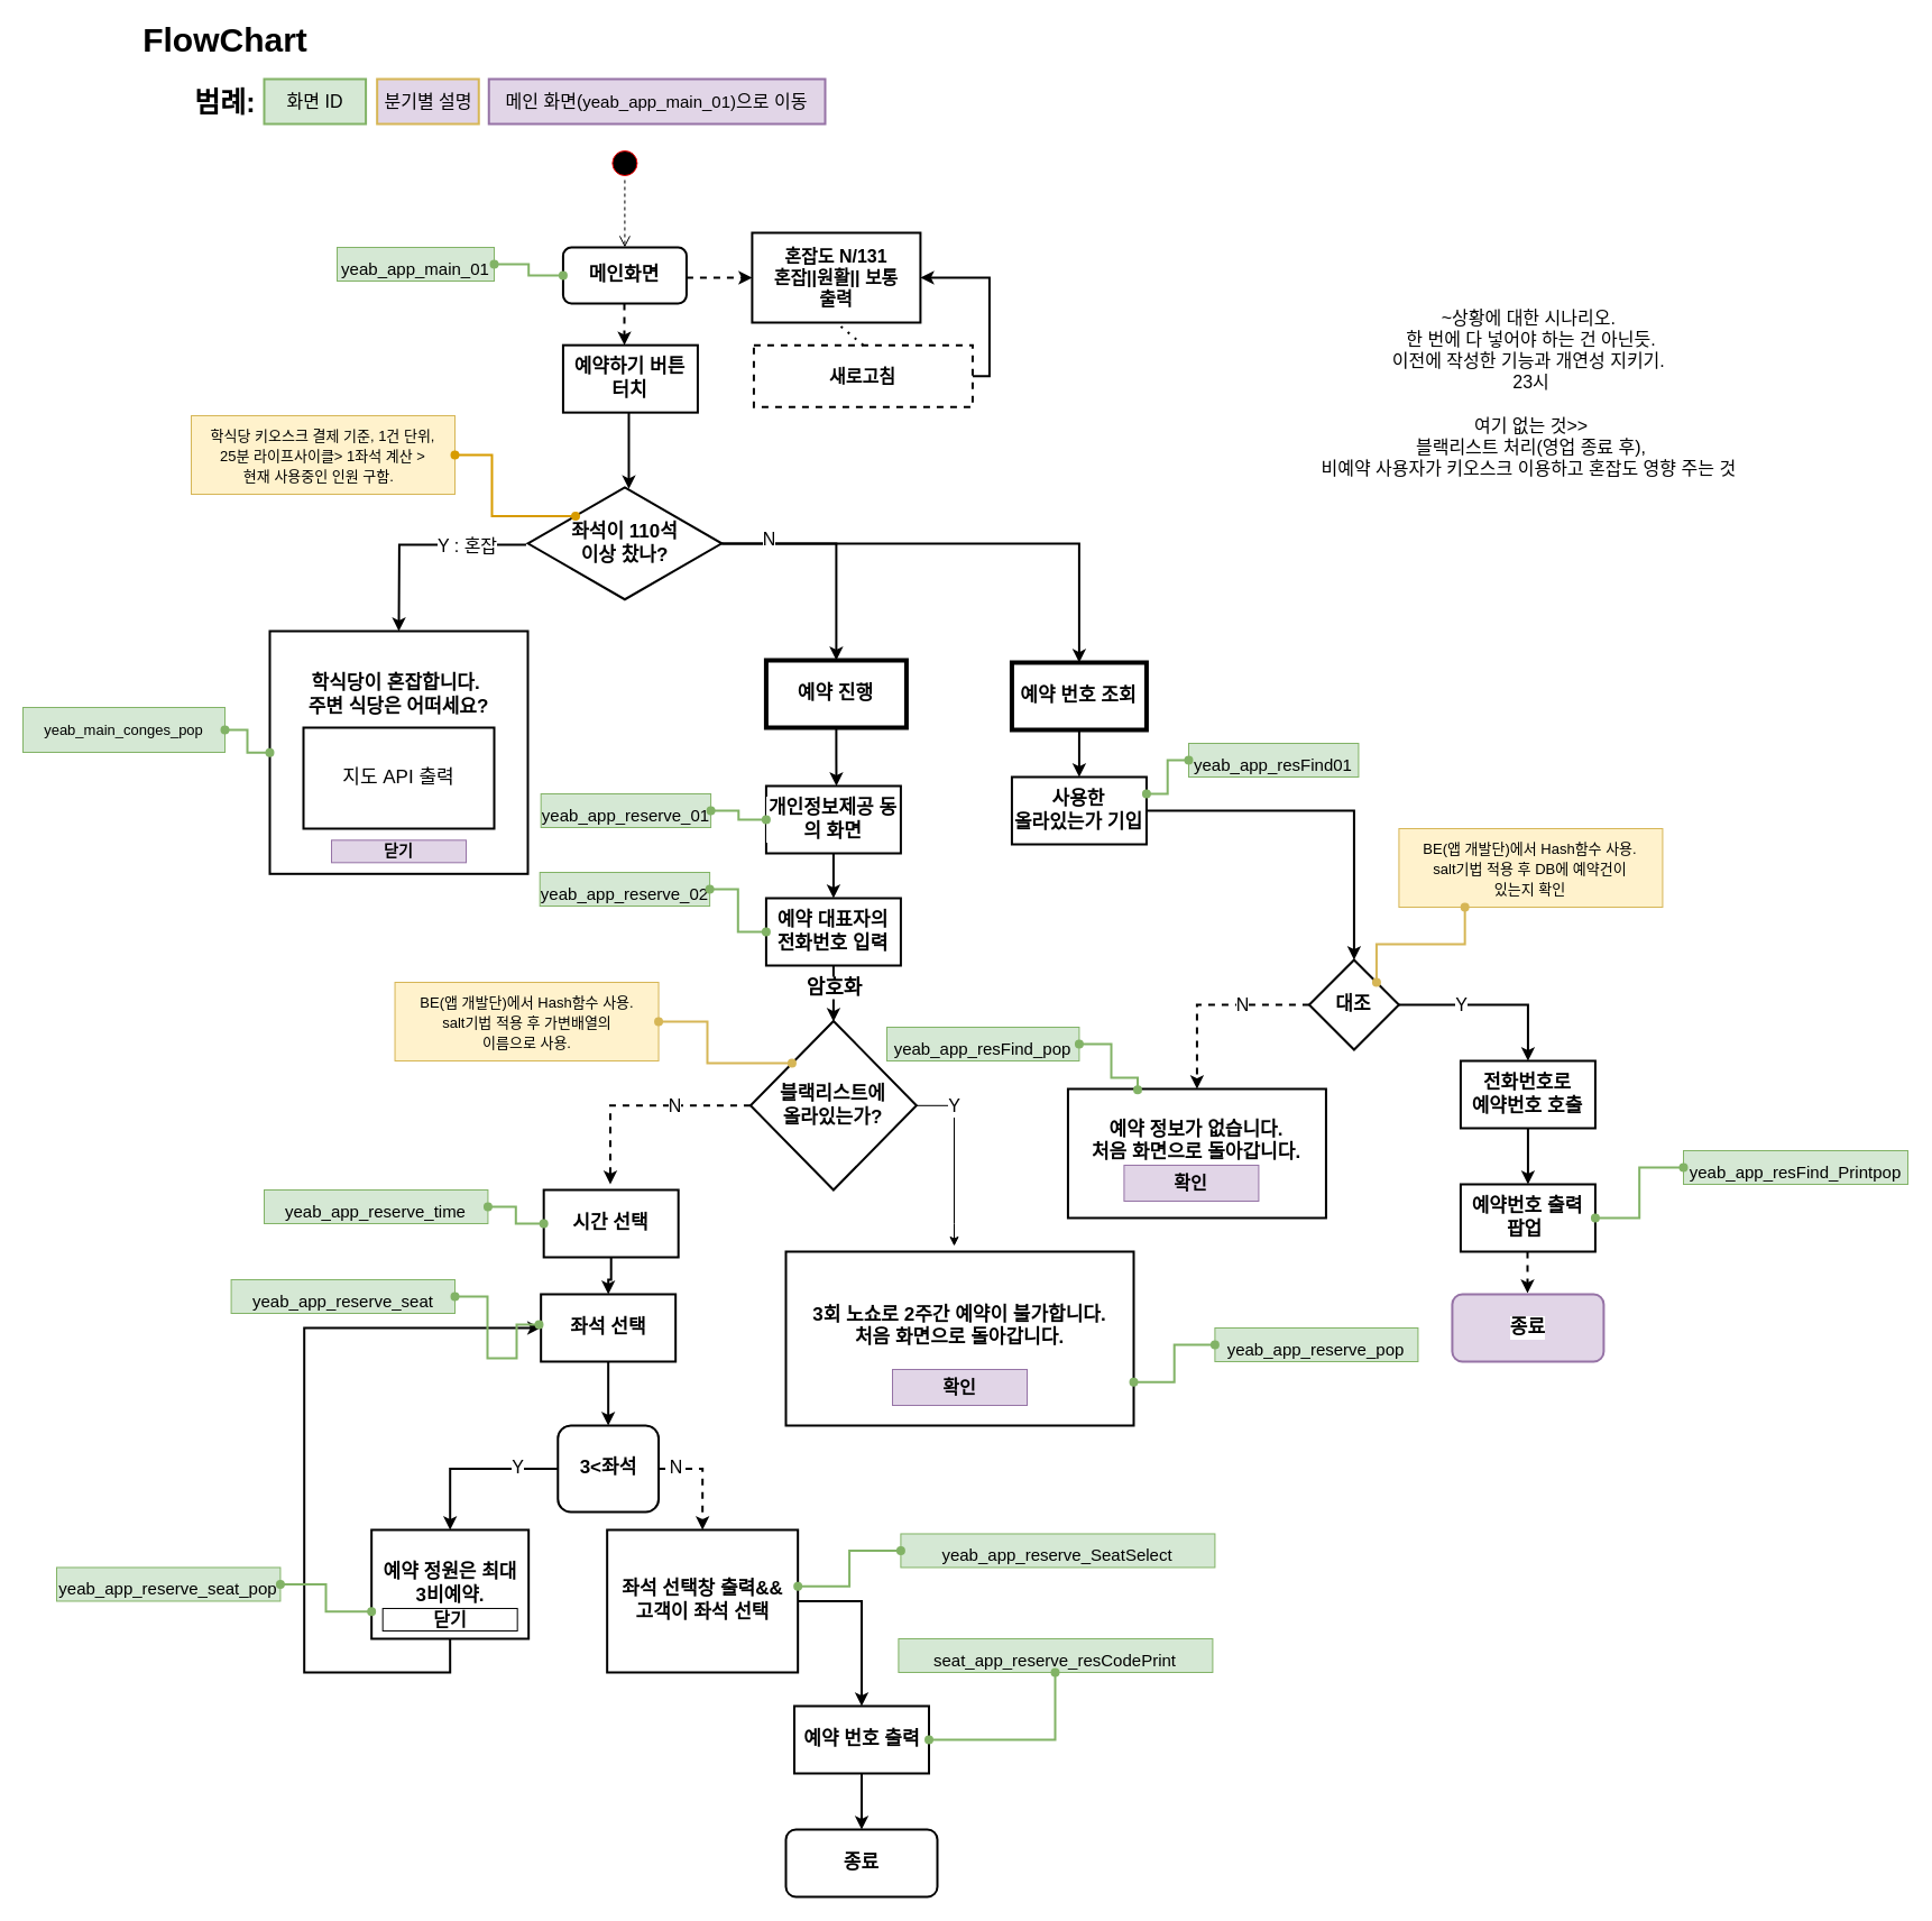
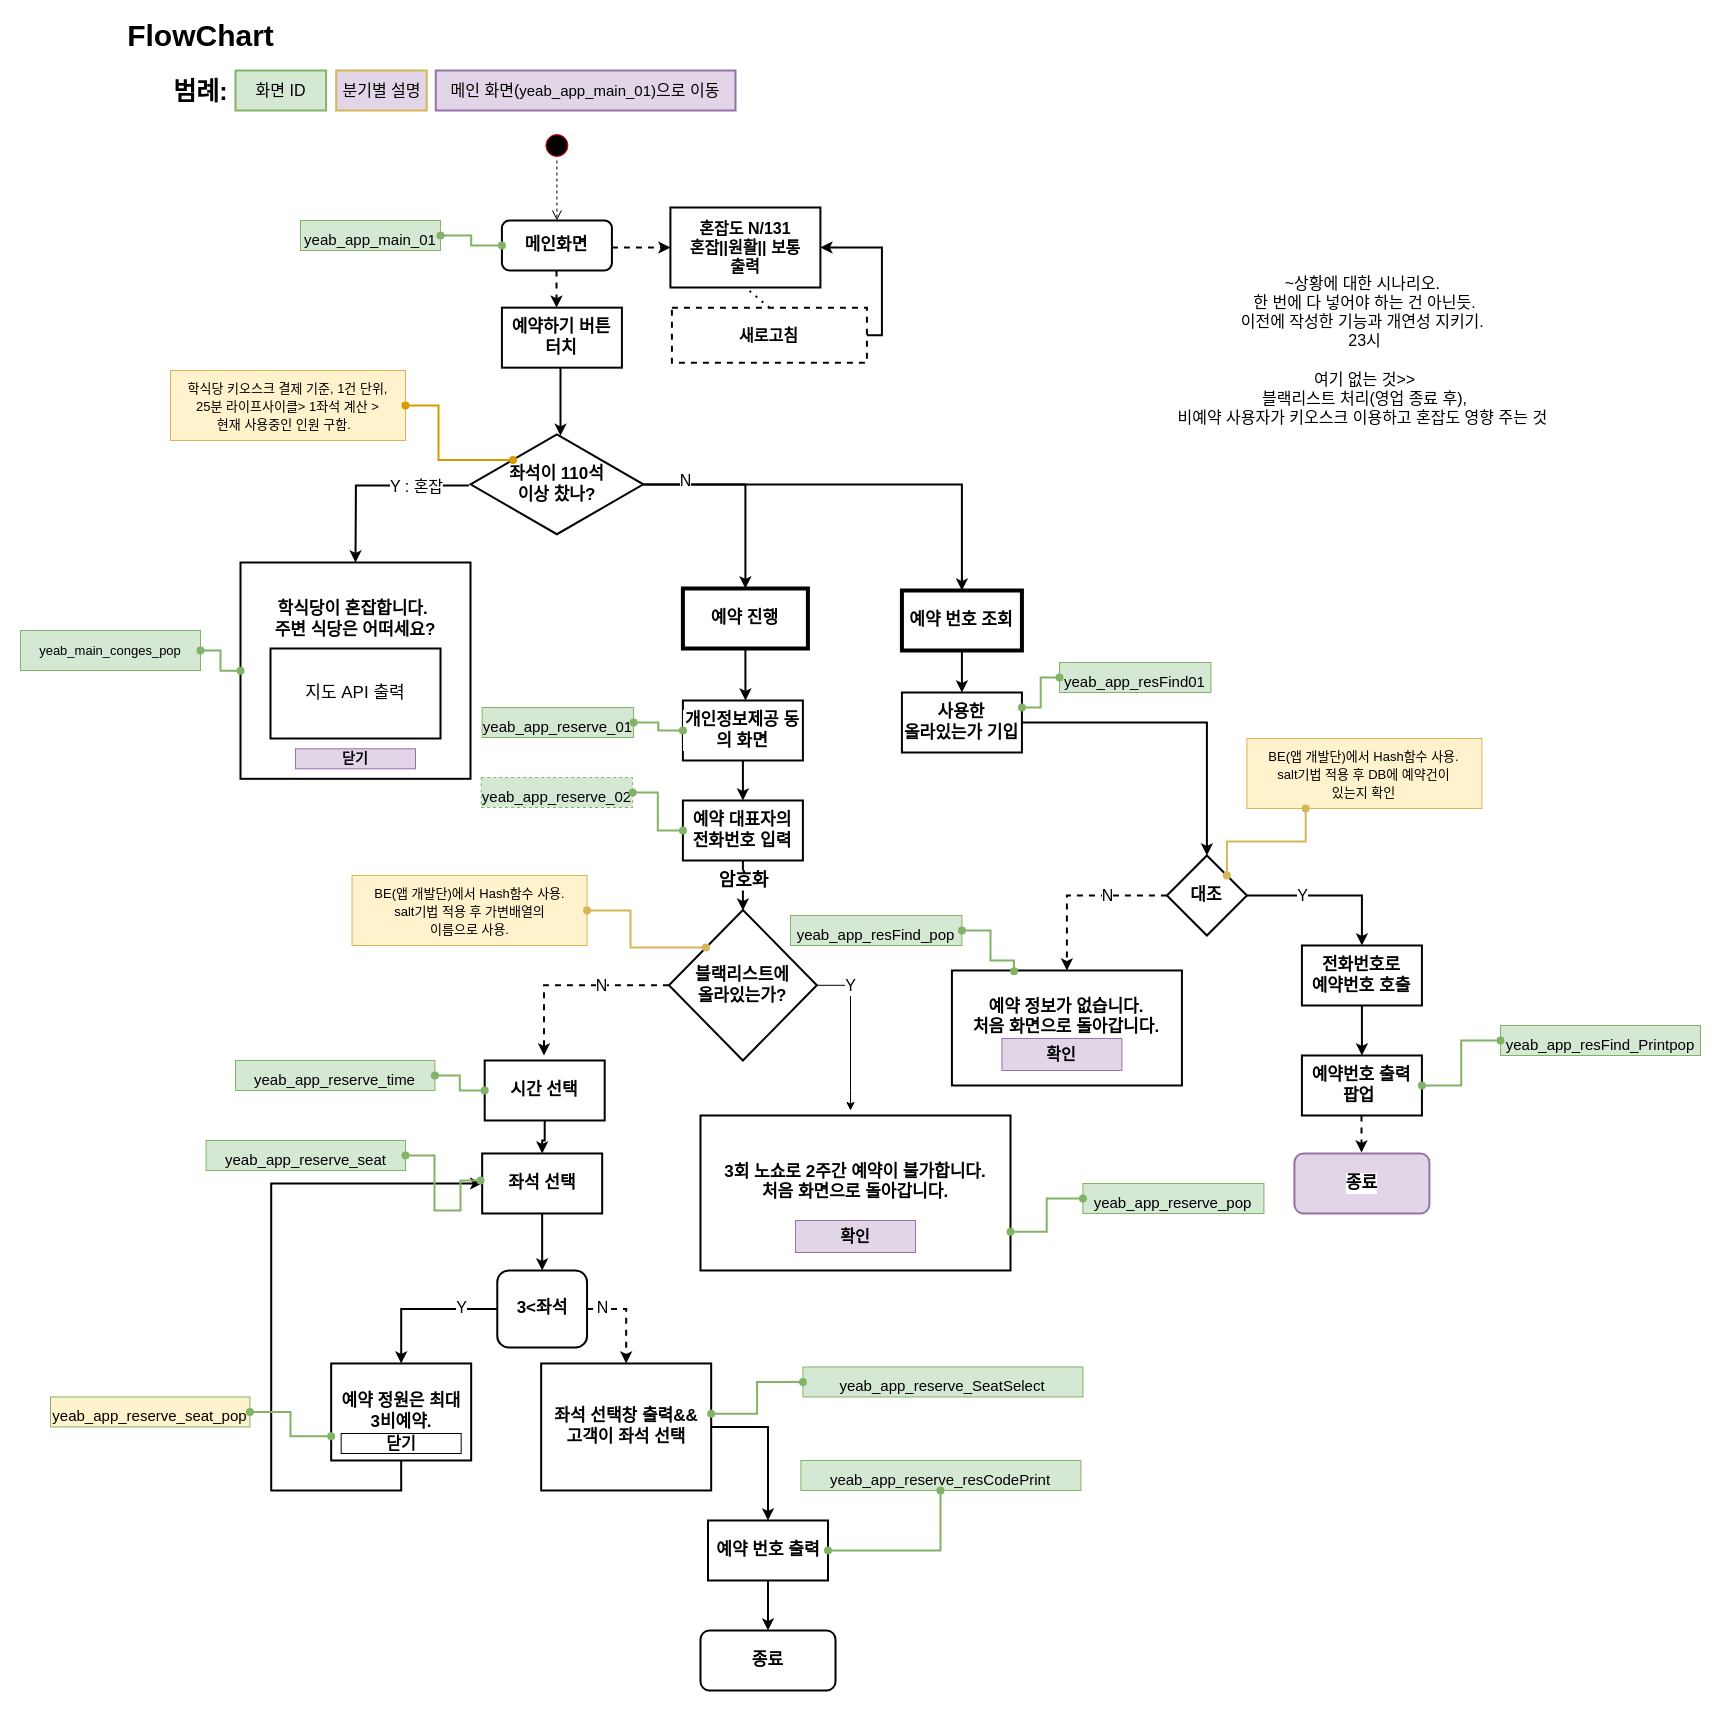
- <mxCell id="78" value="&lt;span style=&quot;font-size: 15px;&quot;&gt;yeab_app_reserve_02&lt;/span&gt;" style="rounded=0;whiteSpace=wrap;html=1;fontSize=28;fillColor=#d5e8d4;strokeColor=#82b366;" parent="1" vertex="1"><mxGeometry x="480.7" y="777" width="151.42" height="30" as="geometry" /></mxCell>
+ <mxCell id="78" value="&lt;span style=&quot;font-size: 15px;&quot;&gt;yeab_app_reserve_02&lt;/span&gt;" style="rounded=0;whiteSpace=wrap;html=1;fontSize=28;fillColor=#d5e8d4;strokeColor=#82b366;dashed=1;" parent="1" vertex="1"><mxGeometry x="480.7" y="777" width="151.42" height="30" as="geometry" /></mxCell>
- <mxCell id="85" value="&lt;span style=&quot;font-size: 15px;&quot;&gt;yeab_app_reserve_seat_pop&lt;/span&gt;" style="rounded=0;whiteSpace=wrap;html=1;fontSize=28;fillColor=#d5e8d4;strokeColor=#82b366;" parent="1" vertex="1"><mxGeometry x="50" y="1396.48" width="199.42" height="30" as="geometry" /></mxCell>
+ <mxCell id="85" value="&lt;span style=&quot;font-size: 15px;&quot;&gt;yeab_app_reserve_seat_pop&lt;/span&gt;" style="rounded=0;whiteSpace=wrap;html=1;fontSize=28;fillColor=#fff2cc;strokeColor=#82b366;" parent="1" vertex="1"><mxGeometry x="50" y="1396.48" width="199.42" height="30" as="geometry" /></mxCell>
- <mxCell id="87" value="&lt;span style=&quot;font-size: 15px;&quot;&gt;seat_app_reserve_resCodePrint&lt;/span&gt;" style="rounded=0;whiteSpace=wrap;html=1;fontSize=28;fillColor=#d5e8d4;strokeColor=#82b366;" parent="1" vertex="1"><mxGeometry x="800.41" y="1459.99" width="280" height="30" as="geometry" /></mxCell>
+ <mxCell id="87" value="&lt;span style=&quot;font-size: 15px;&quot;&gt;yeab_app_reserve_resCodePrint&lt;/span&gt;" style="rounded=0;whiteSpace=wrap;html=1;fontSize=28;fillColor=#d5e8d4;strokeColor=#82b366;" parent="1" vertex="1"><mxGeometry x="800.41" y="1459.99" width="280" height="30" as="geometry" /></mxCell>
